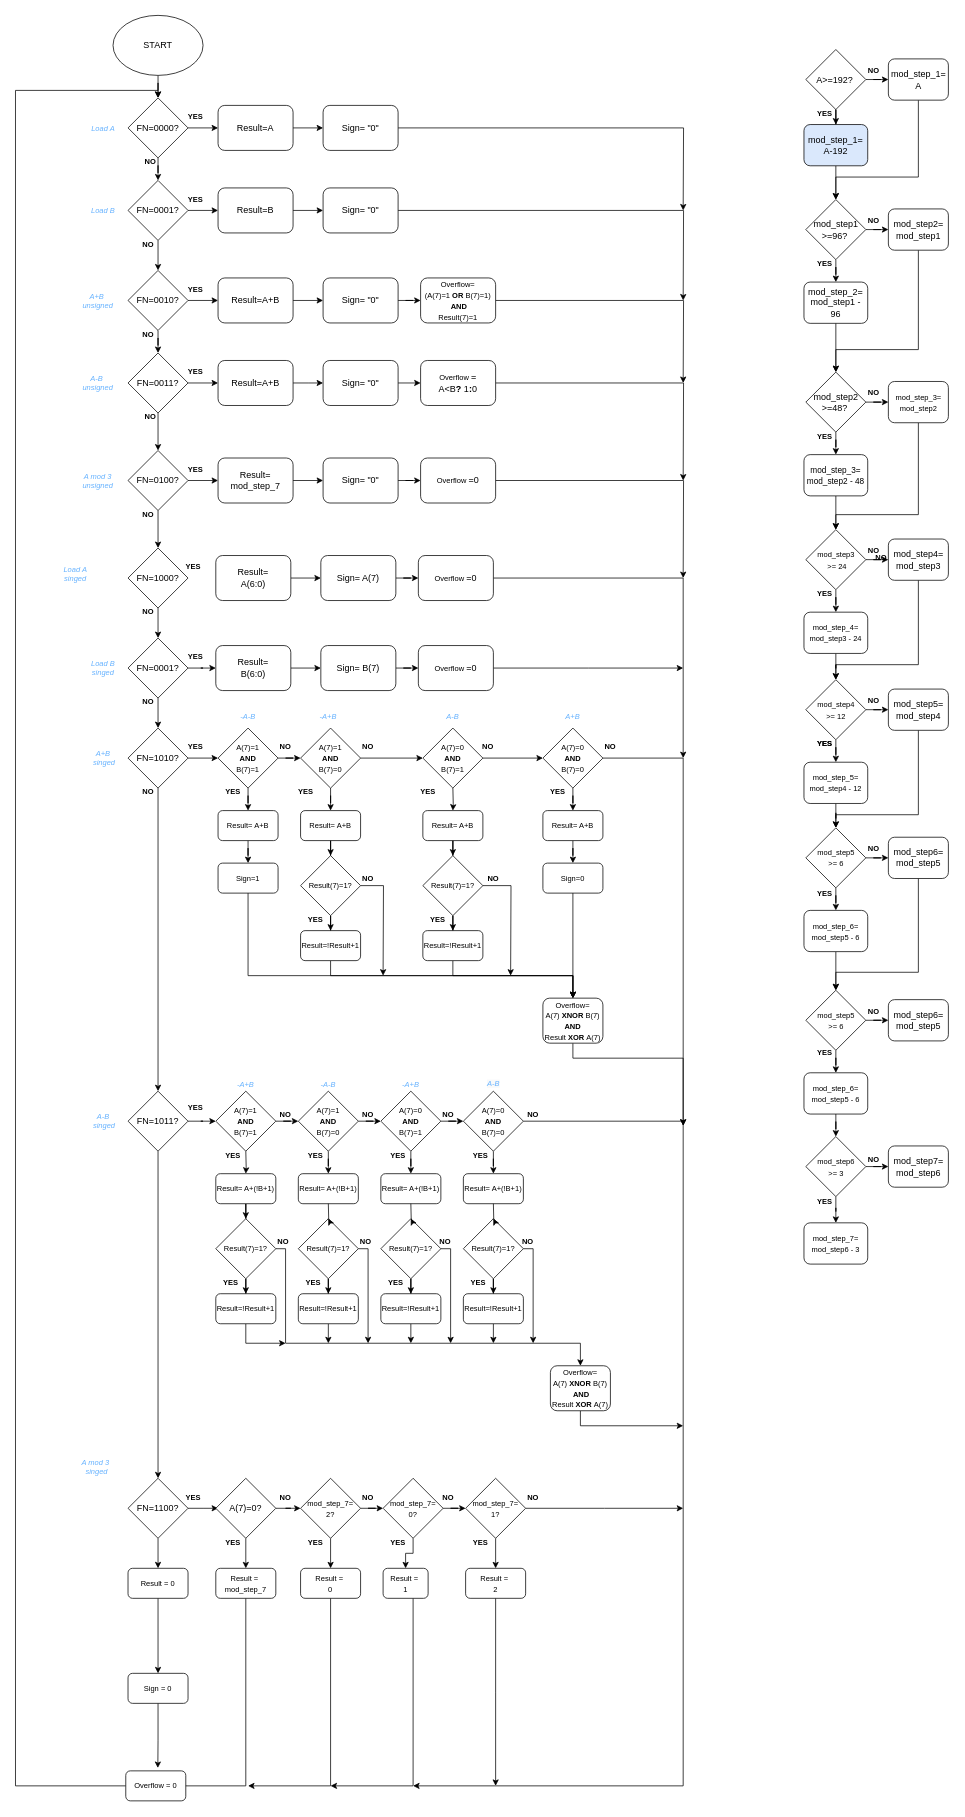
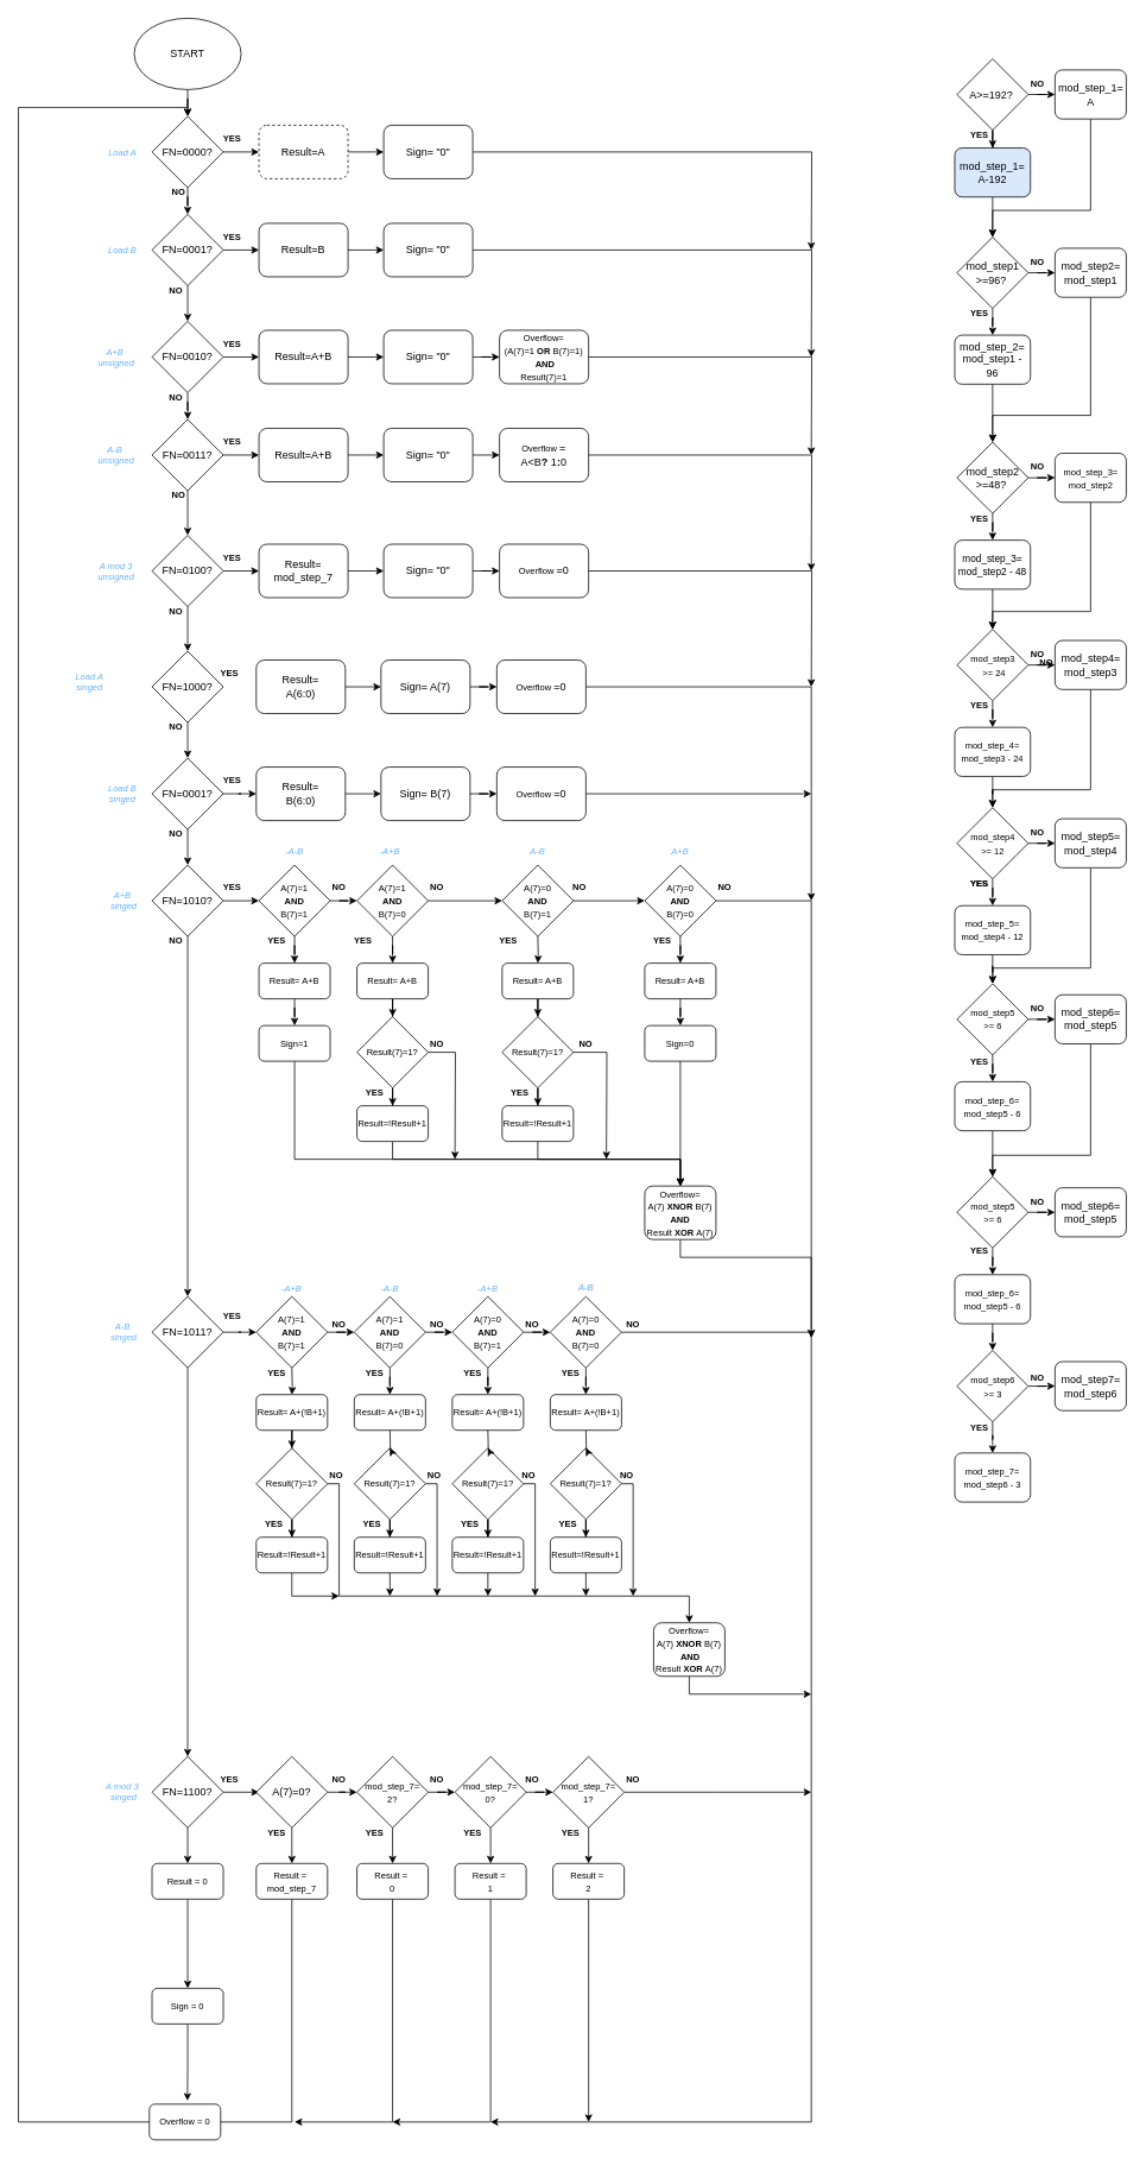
- <mxCell id="5" value="Result=A" style="rounded=1;whiteSpace=wrap;html=1;" parent="1" vertex="1"><mxGeometry x="290" y="140" width="100" height="60" as="geometry" /></mxCell>
+ <mxCell id="5" value="Result=A" style="rounded=1;whiteSpace=wrap;html=1;dashed=1;" parent="1" vertex="1"><mxGeometry x="290" y="140" width="100" height="60" as="geometry" /></mxCell>
- <mxCell id="202" value="&lt;i&gt;&lt;font color=&quot;#66b2ff&quot;&gt;A mod 3&lt;br&gt;&amp;nbsp;singed&lt;br&gt;&lt;/font&gt;&lt;/i&gt;" style="text;html=1;strokeColor=none;fillColor=none;align=center;verticalAlign=middle;whiteSpace=wrap;rounded=0;fontSize=10;" vertex="1" parent="1"><mxGeometry x="97" y="1940" width="60" height="30" as="geometry" /></mxCell>
+ <mxCell id="202" value="&lt;i&gt;&lt;font color=&quot;#66b2ff&quot;&gt;A mod 3&lt;br&gt;&amp;nbsp;singed&lt;br&gt;&lt;/font&gt;&lt;/i&gt;" style="text;html=1;strokeColor=none;fillColor=none;align=center;verticalAlign=middle;whiteSpace=wrap;rounded=0;fontSize=10;" vertex="1" parent="1"><mxGeometry x="107" y="1995" width="60" height="30" as="geometry" /></mxCell>
- <mxCell id="123" value="&lt;span style=&quot;font-size: 10px&quot;&gt;Result =&amp;nbsp;&lt;br&gt;1&lt;br&gt;&lt;/span&gt;" style="rounded=1;whiteSpace=wrap;html=1;" parent="1" vertex="1"><mxGeometry x="510" y="2090" width="60" height="40" as="geometry" /></mxCell>
+ <mxCell id="123" value="&lt;span style=&quot;font-size: 10px&quot;&gt;Result =&amp;nbsp;&lt;br&gt;1&lt;br&gt;&lt;/span&gt;" style="rounded=1;whiteSpace=wrap;html=1;" parent="1" vertex="1"><mxGeometry x="510" y="2090" width="80" height="40" as="geometry" /></mxCell>
